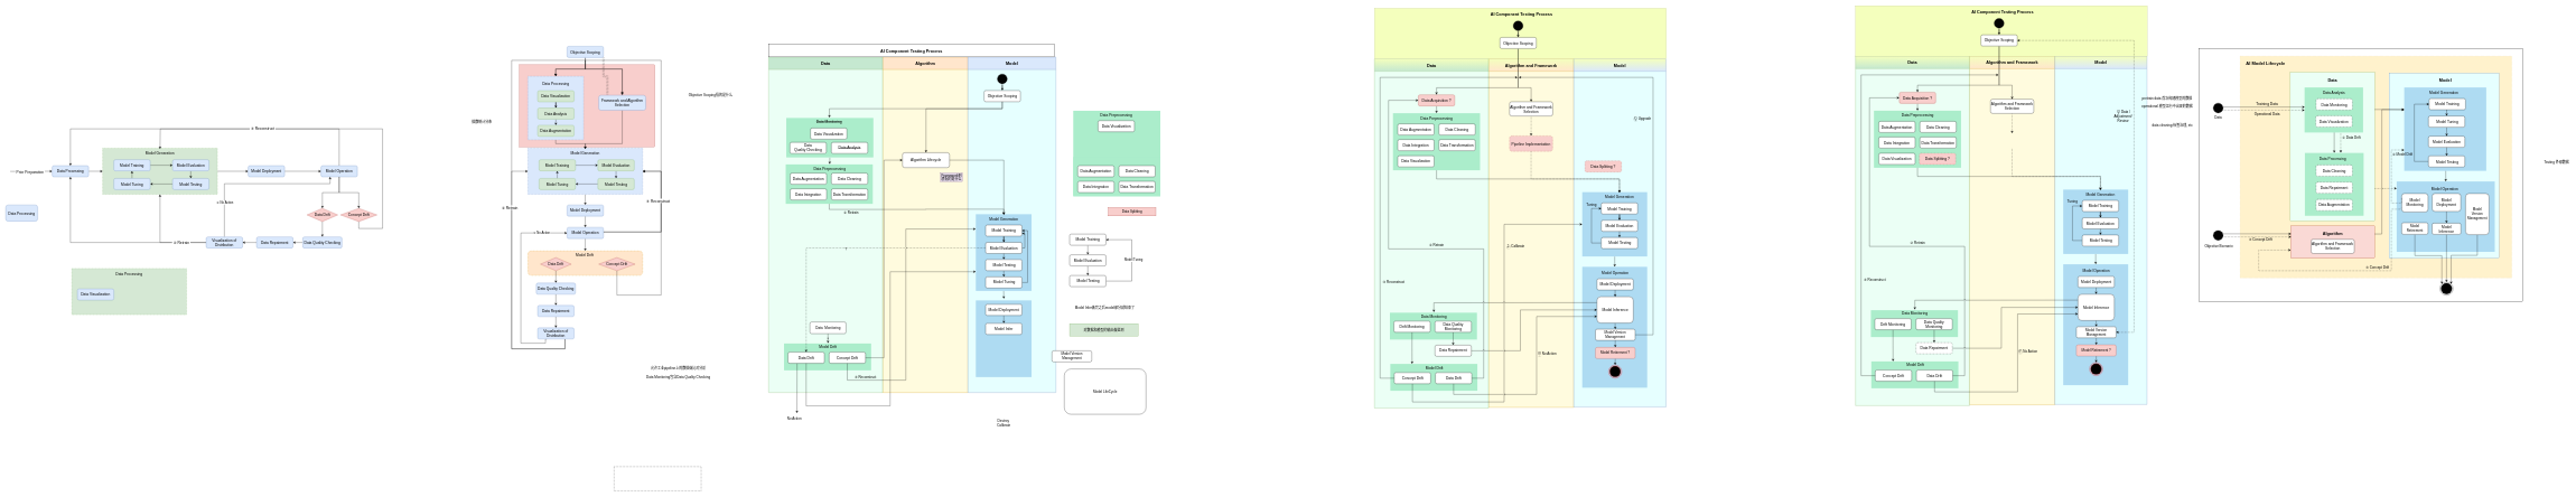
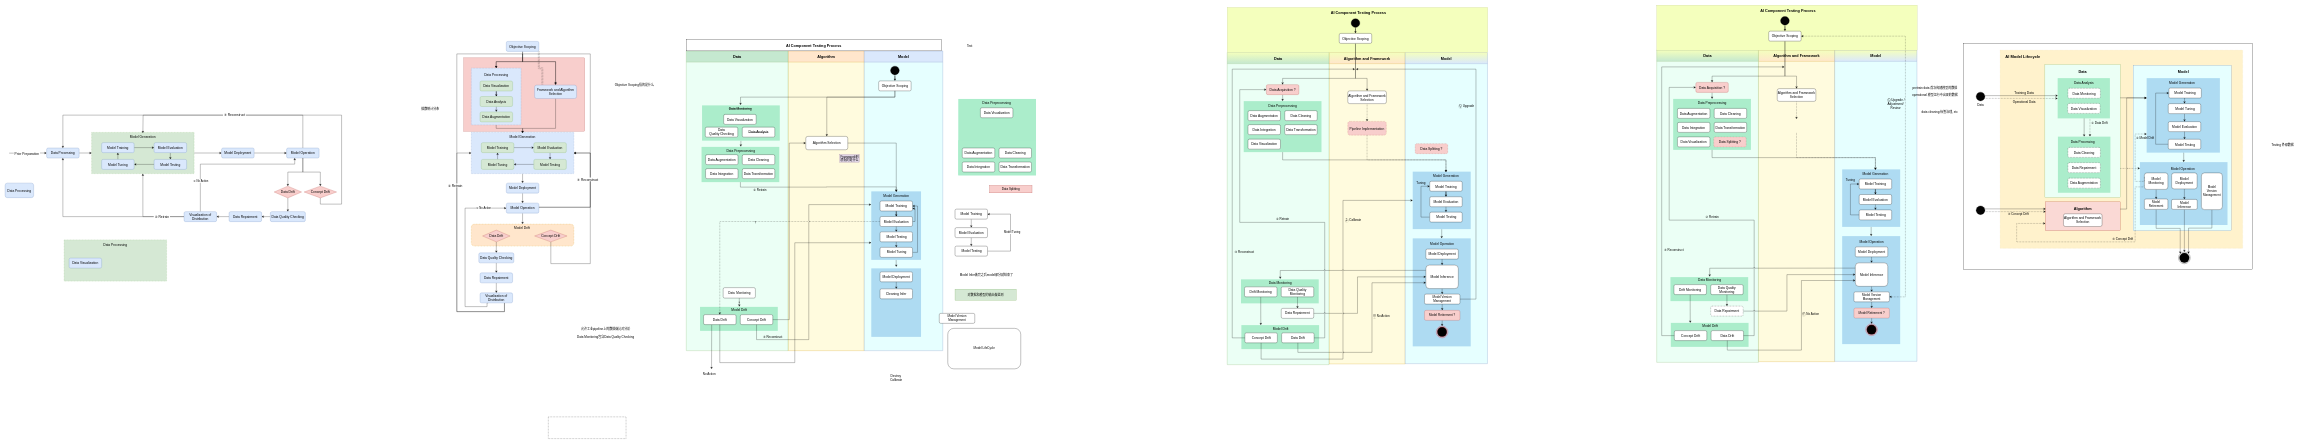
+ <mxCell id="174" value="Text" style="text;html=1;strokeColor=none;fillColor=none;align=center;verticalAlign=middle;whiteSpace=wrap;rounded=0;" parent="1" vertex="1"><mxGeometry x="3849" y="168" width="60" height="30" as="geometry" /></mxCell>
- <mxCell id="297" value="&amp;nbsp;⓹&amp;nbsp;Data / Adjustment/ Review" style="text;html=1;strokeColor=none;fillColor=none;align=center;verticalAlign=middle;whiteSpace=wrap;rounded=0;" parent="276" vertex="1"><mxGeometry x="196" y="200" width="96" height="30" as="geometry" /></mxCell>
+ <mxCell id="297" value="&amp;nbsp;⓹&amp;nbsp;Upgrade / Adjustment/ Review" style="text;html=1;strokeColor=none;fillColor=none;align=center;verticalAlign=middle;whiteSpace=wrap;rounded=0;" parent="276" vertex="1"><mxGeometry x="196" y="200" width="96" height="30" as="geometry" /></mxCell>
- <mxCell id="7" value="Algorithm Lifecycle" style="rounded=1;whiteSpace=wrap;html=1;fontSize=13;" parent="6" vertex="1"><mxGeometry x="71" y="342" width="168" height="53.5" as="geometry" /></mxCell>
+ <mxCell id="7" value="Algorithm Selection" style="rounded=1;whiteSpace=wrap;html=1;fontSize=13;" parent="6" vertex="1"><mxGeometry x="71" y="342" width="168" height="53.5" as="geometry" /></mxCell>
+ <mxCell id="369" style="edgeStyle=orthogonalEdgeStyle;rounded=0;orthogonalLoop=1;jettySize=auto;html=1;exitX=0.5;exitY=1;exitDx=0;exitDy=0;entryX=0.5;entryY=0;entryDx=0;entryDy=0;" edge="1" parent="1" source="370" target="346"><mxGeometry relative="1" as="geometry" /></mxCell>
- <mxCell id="359" value="&lt;span style=&quot;color: rgb(0, 0, 0); font-family: Helvetica; font-size: 12px; font-style: normal; font-variant-ligatures: normal; font-variant-caps: normal; font-weight: 400; letter-spacing: normal; orphans: 2; text-align: center; text-indent: 0px; text-transform: none; widows: 2; word-spacing: 0px; -webkit-text-stroke-width: 0px; background-color: rgb(255, 255, 255); text-decoration-thickness: initial; text-decoration-style: initial; text-decoration-color: initial; float: none; display: inline !important;&quot;&gt;Objective/Scenario&lt;/span&gt;" style="text;html=1;strokeColor=none;fillColor=none;align=center;verticalAlign=middle;whiteSpace=wrap;rounded=0;" vertex="1" parent="1"><mxGeometry x="7895" y="863" width="60" height="29" as="geometry" /></mxCell>
- <mxCell id="138" value="Model Infer" style="rounded=1;whiteSpace=wrap;html=1;fontSize=13;" parent="119" vertex="1"><mxGeometry x="63" y="952" width="130" height="40" as="geometry" /></mxCell>
+ <mxCell id="138" value="Cleaning Infer" style="rounded=1;whiteSpace=wrap;html=1;fontSize=13;" parent="119" vertex="1"><mxGeometry x="63" y="952" width="130" height="40" as="geometry" /></mxCell>
- <mxCell id="170" value="Model LifeCycle" style="rounded=1;whiteSpace=wrap;html=1;" parent="1" vertex="1"><mxGeometry x="3801" y="1318" width="292" height="162" as="geometry" /></mxCell>
+ <mxCell id="170" value="Model LifeCycle" style="rounded=1;whiteSpace=wrap;html=1;" parent="1" vertex="1"><mxGeometry x="3791" y="1313" width="292" height="162" as="geometry" /></mxCell>
